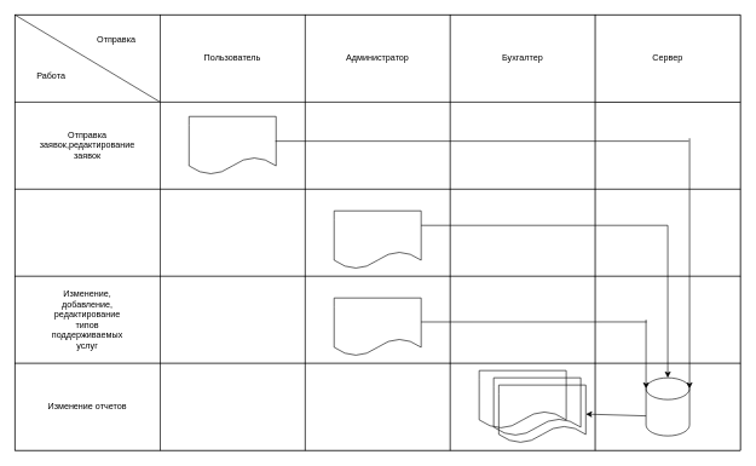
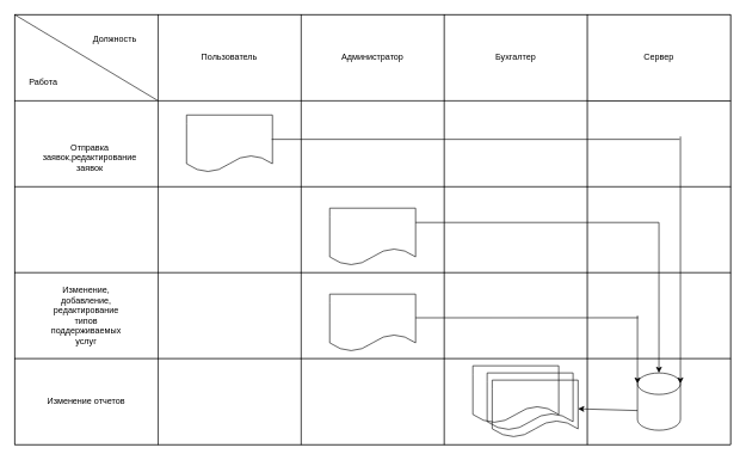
- <mxCell id="5" value="Отправка" style="text;html=1;align=center;verticalAlign=middle;whiteSpace=wrap;rounded=0;" vertex="1" parent="2"><mxGeometry x="110" y="20" width="60" height="30" as="geometry" /></mxCell>
+ <mxCell id="5" value="Должность" style="text;html=1;align=center;verticalAlign=middle;whiteSpace=wrap;rounded=0;" vertex="1" parent="2"><mxGeometry x="110" y="20" width="60" height="30" as="geometry" /></mxCell>
- <mxCell id="6" value="Работа" style="text;html=1;align=center;verticalAlign=middle;whiteSpace=wrap;rounded=0;" vertex="1" parent="2"><mxGeometry x="20" y="70" width="60" height="30" as="geometry" /></mxCell>
+ <mxCell id="6" value="Работа" style="text;html=1;align=center;verticalAlign=middle;whiteSpace=wrap;rounded=0;" vertex="1" parent="2"><mxGeometry x="10" y="80" width="60" height="30" as="geometry" /></mxCell>
- <mxCell id="34" value="Отправка заявок,редактирование заявок" style="text;html=1;align=center;verticalAlign=middle;whiteSpace=wrap;rounded=0;" vertex="1" parent="2"><mxGeometry x="40" y="150" width="120" height="60" as="geometry" /></mxCell>
+ <mxCell id="34" value="Отправка заявок,редактирование заявок" style="text;html=1;align=center;verticalAlign=middle;whiteSpace=wrap;rounded=0;" vertex="1" parent="2"><mxGeometry x="45" y="170" width="120" height="60" as="geometry" /></mxCell>
